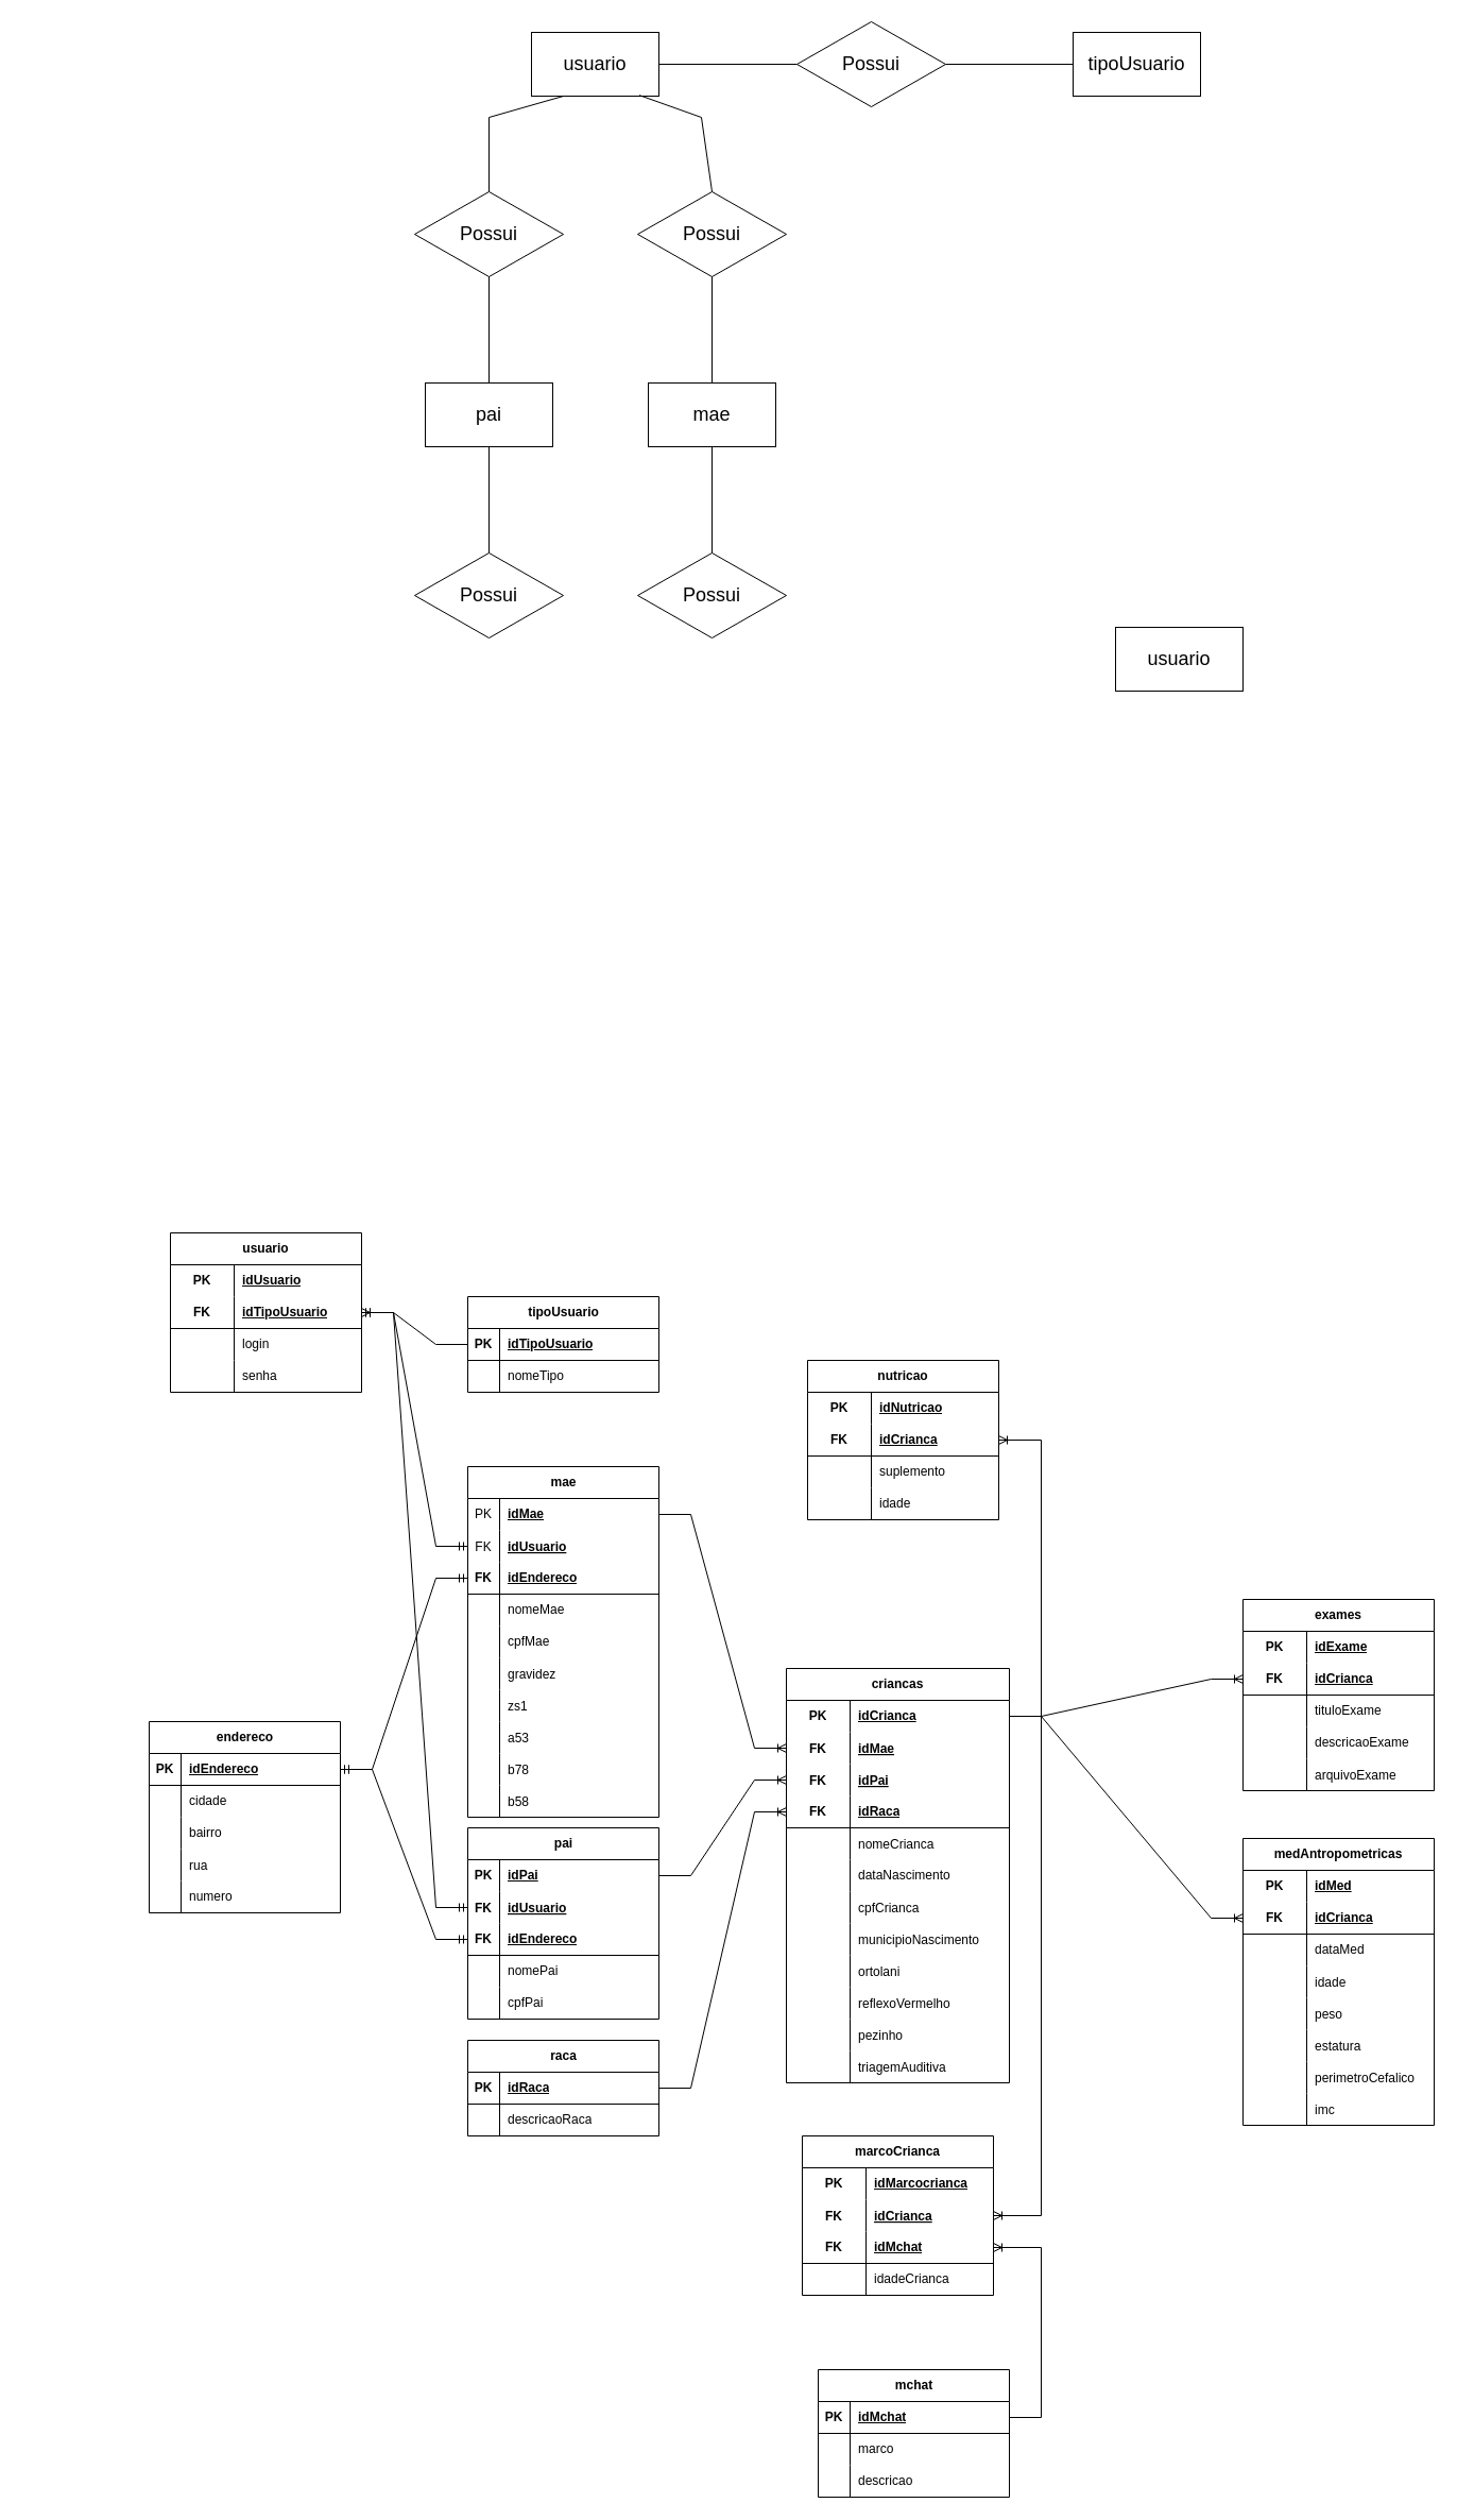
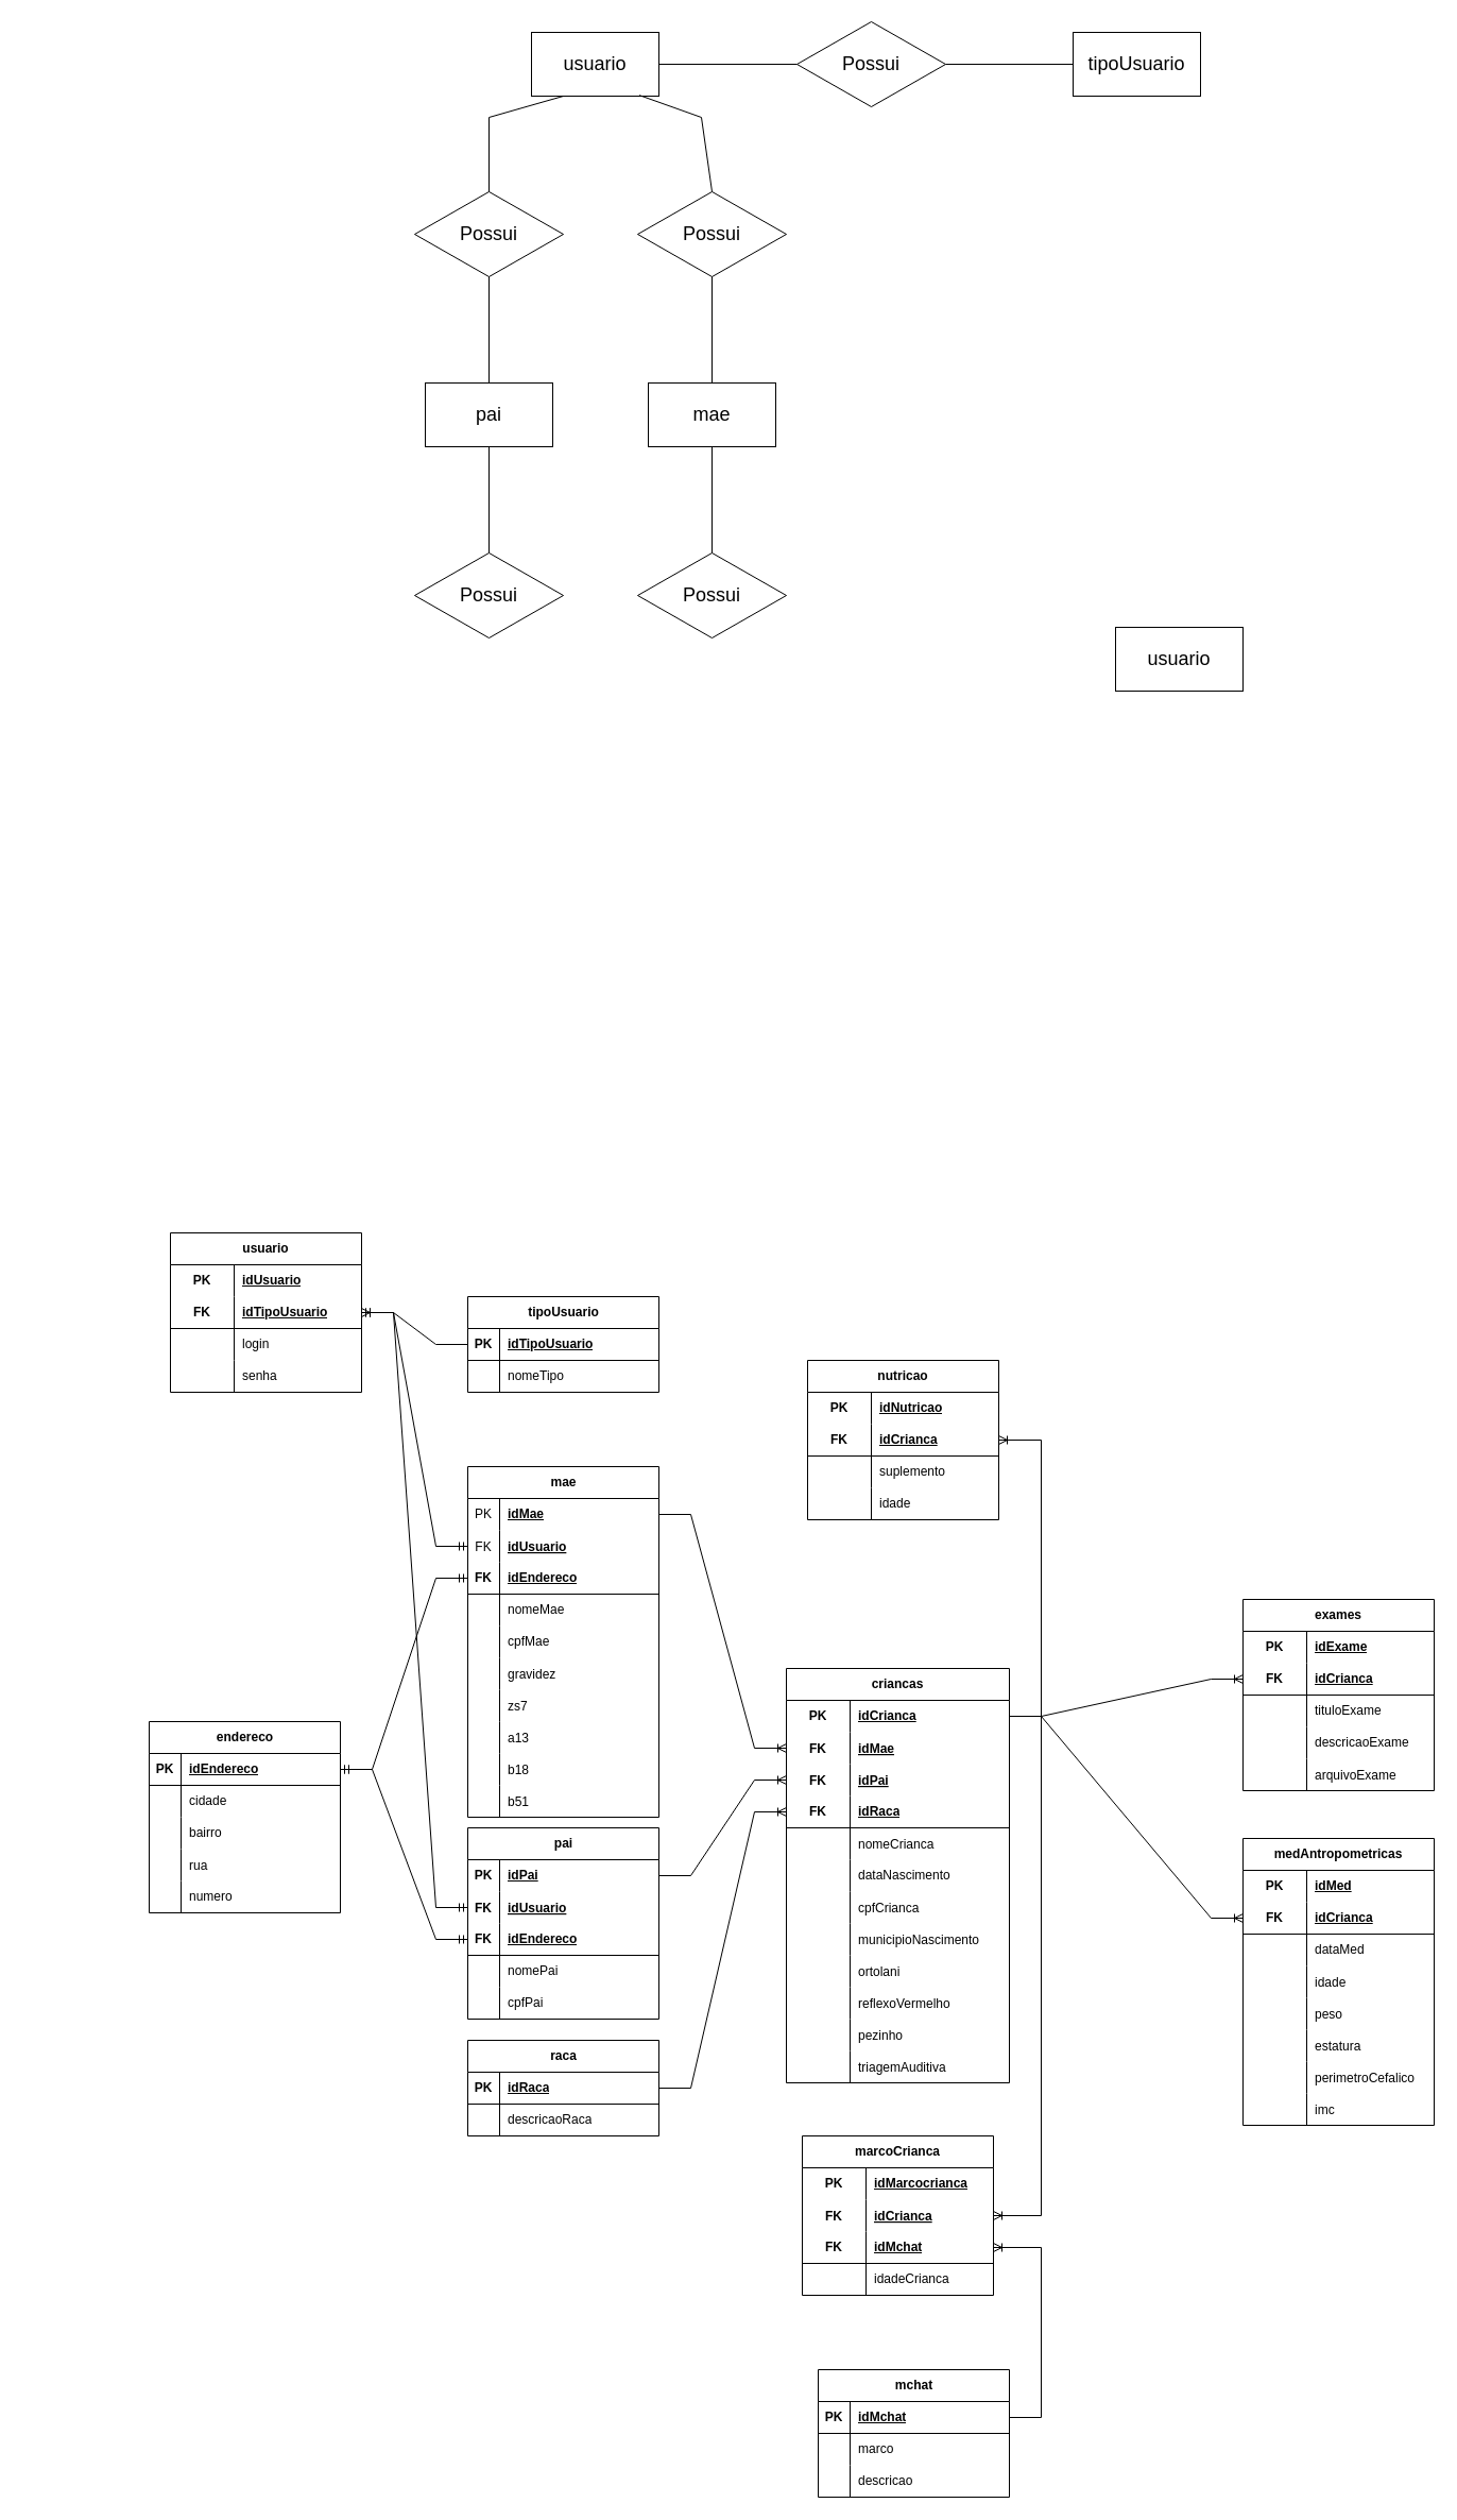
- <mxCell id="76" value="zs1" style="shape=partialRectangle;connectable=0;fillColor=none;top=0;left=0;bottom=0;right=0;align=left;spacingLeft=6;overflow=hidden;" vertex="1" parent="74"><mxGeometry x="30" width="150" height="30" as="geometry"><mxRectangle width="150" height="30" as="alternateBounds" /></mxGeometry></mxCell>
+ <mxCell id="76" value="zs7" style="shape=partialRectangle;connectable=0;fillColor=none;top=0;left=0;bottom=0;right=0;align=left;spacingLeft=6;overflow=hidden;" vertex="1" parent="74"><mxGeometry x="30" width="150" height="30" as="geometry"><mxRectangle width="150" height="30" as="alternateBounds" /></mxGeometry></mxCell>
- <mxCell id="79" value="a53" style="shape=partialRectangle;connectable=0;fillColor=none;top=0;left=0;bottom=0;right=0;align=left;spacingLeft=6;overflow=hidden;" vertex="1" parent="77"><mxGeometry x="30" width="150" height="30" as="geometry"><mxRectangle width="150" height="30" as="alternateBounds" /></mxGeometry></mxCell>
+ <mxCell id="79" value="a13" style="shape=partialRectangle;connectable=0;fillColor=none;top=0;left=0;bottom=0;right=0;align=left;spacingLeft=6;overflow=hidden;" vertex="1" parent="77"><mxGeometry x="30" width="150" height="30" as="geometry"><mxRectangle width="150" height="30" as="alternateBounds" /></mxGeometry></mxCell>
- <mxCell id="82" value="b78" style="shape=partialRectangle;connectable=0;fillColor=none;top=0;left=0;bottom=0;right=0;align=left;spacingLeft=6;overflow=hidden;" vertex="1" parent="80"><mxGeometry x="30" width="150" height="30" as="geometry"><mxRectangle width="150" height="30" as="alternateBounds" /></mxGeometry></mxCell>
+ <mxCell id="82" value="b18" style="shape=partialRectangle;connectable=0;fillColor=none;top=0;left=0;bottom=0;right=0;align=left;spacingLeft=6;overflow=hidden;" vertex="1" parent="80"><mxGeometry x="30" width="150" height="30" as="geometry"><mxRectangle width="150" height="30" as="alternateBounds" /></mxGeometry></mxCell>
- <mxCell id="85" value="b58" style="shape=partialRectangle;connectable=0;fillColor=none;top=0;left=0;bottom=0;right=0;align=left;spacingLeft=6;overflow=hidden;" vertex="1" parent="83"><mxGeometry x="30" width="150" height="30" as="geometry"><mxRectangle width="150" height="30" as="alternateBounds" /></mxGeometry></mxCell>
+ <mxCell id="85" value="b51" style="shape=partialRectangle;connectable=0;fillColor=none;top=0;left=0;bottom=0;right=0;align=left;spacingLeft=6;overflow=hidden;" vertex="1" parent="83"><mxGeometry x="30" width="150" height="30" as="geometry"><mxRectangle width="150" height="30" as="alternateBounds" /></mxGeometry></mxCell>
